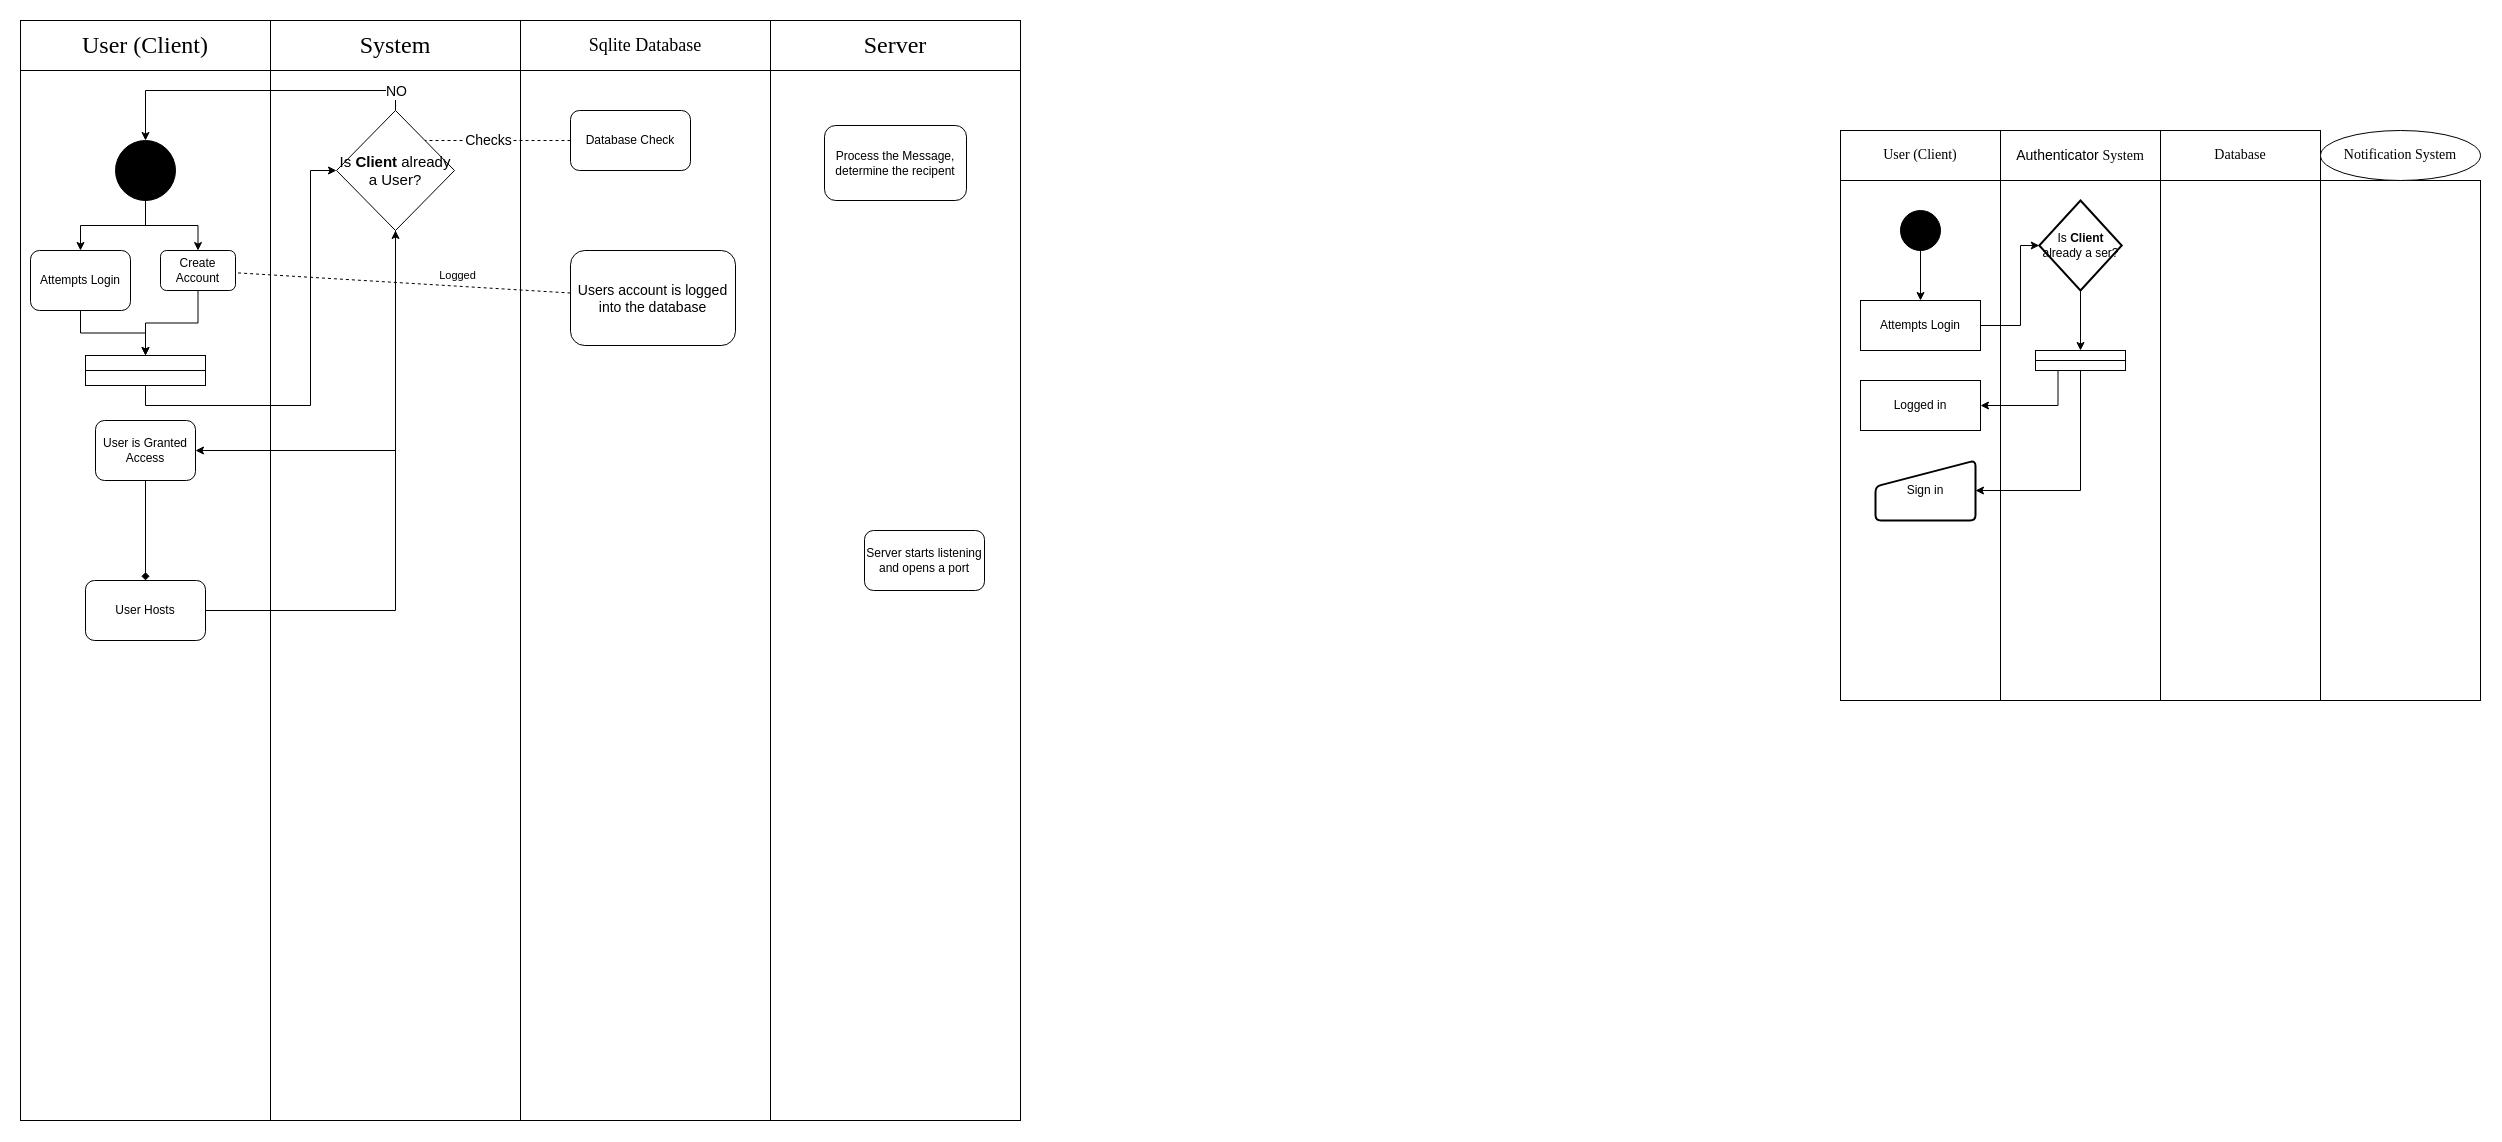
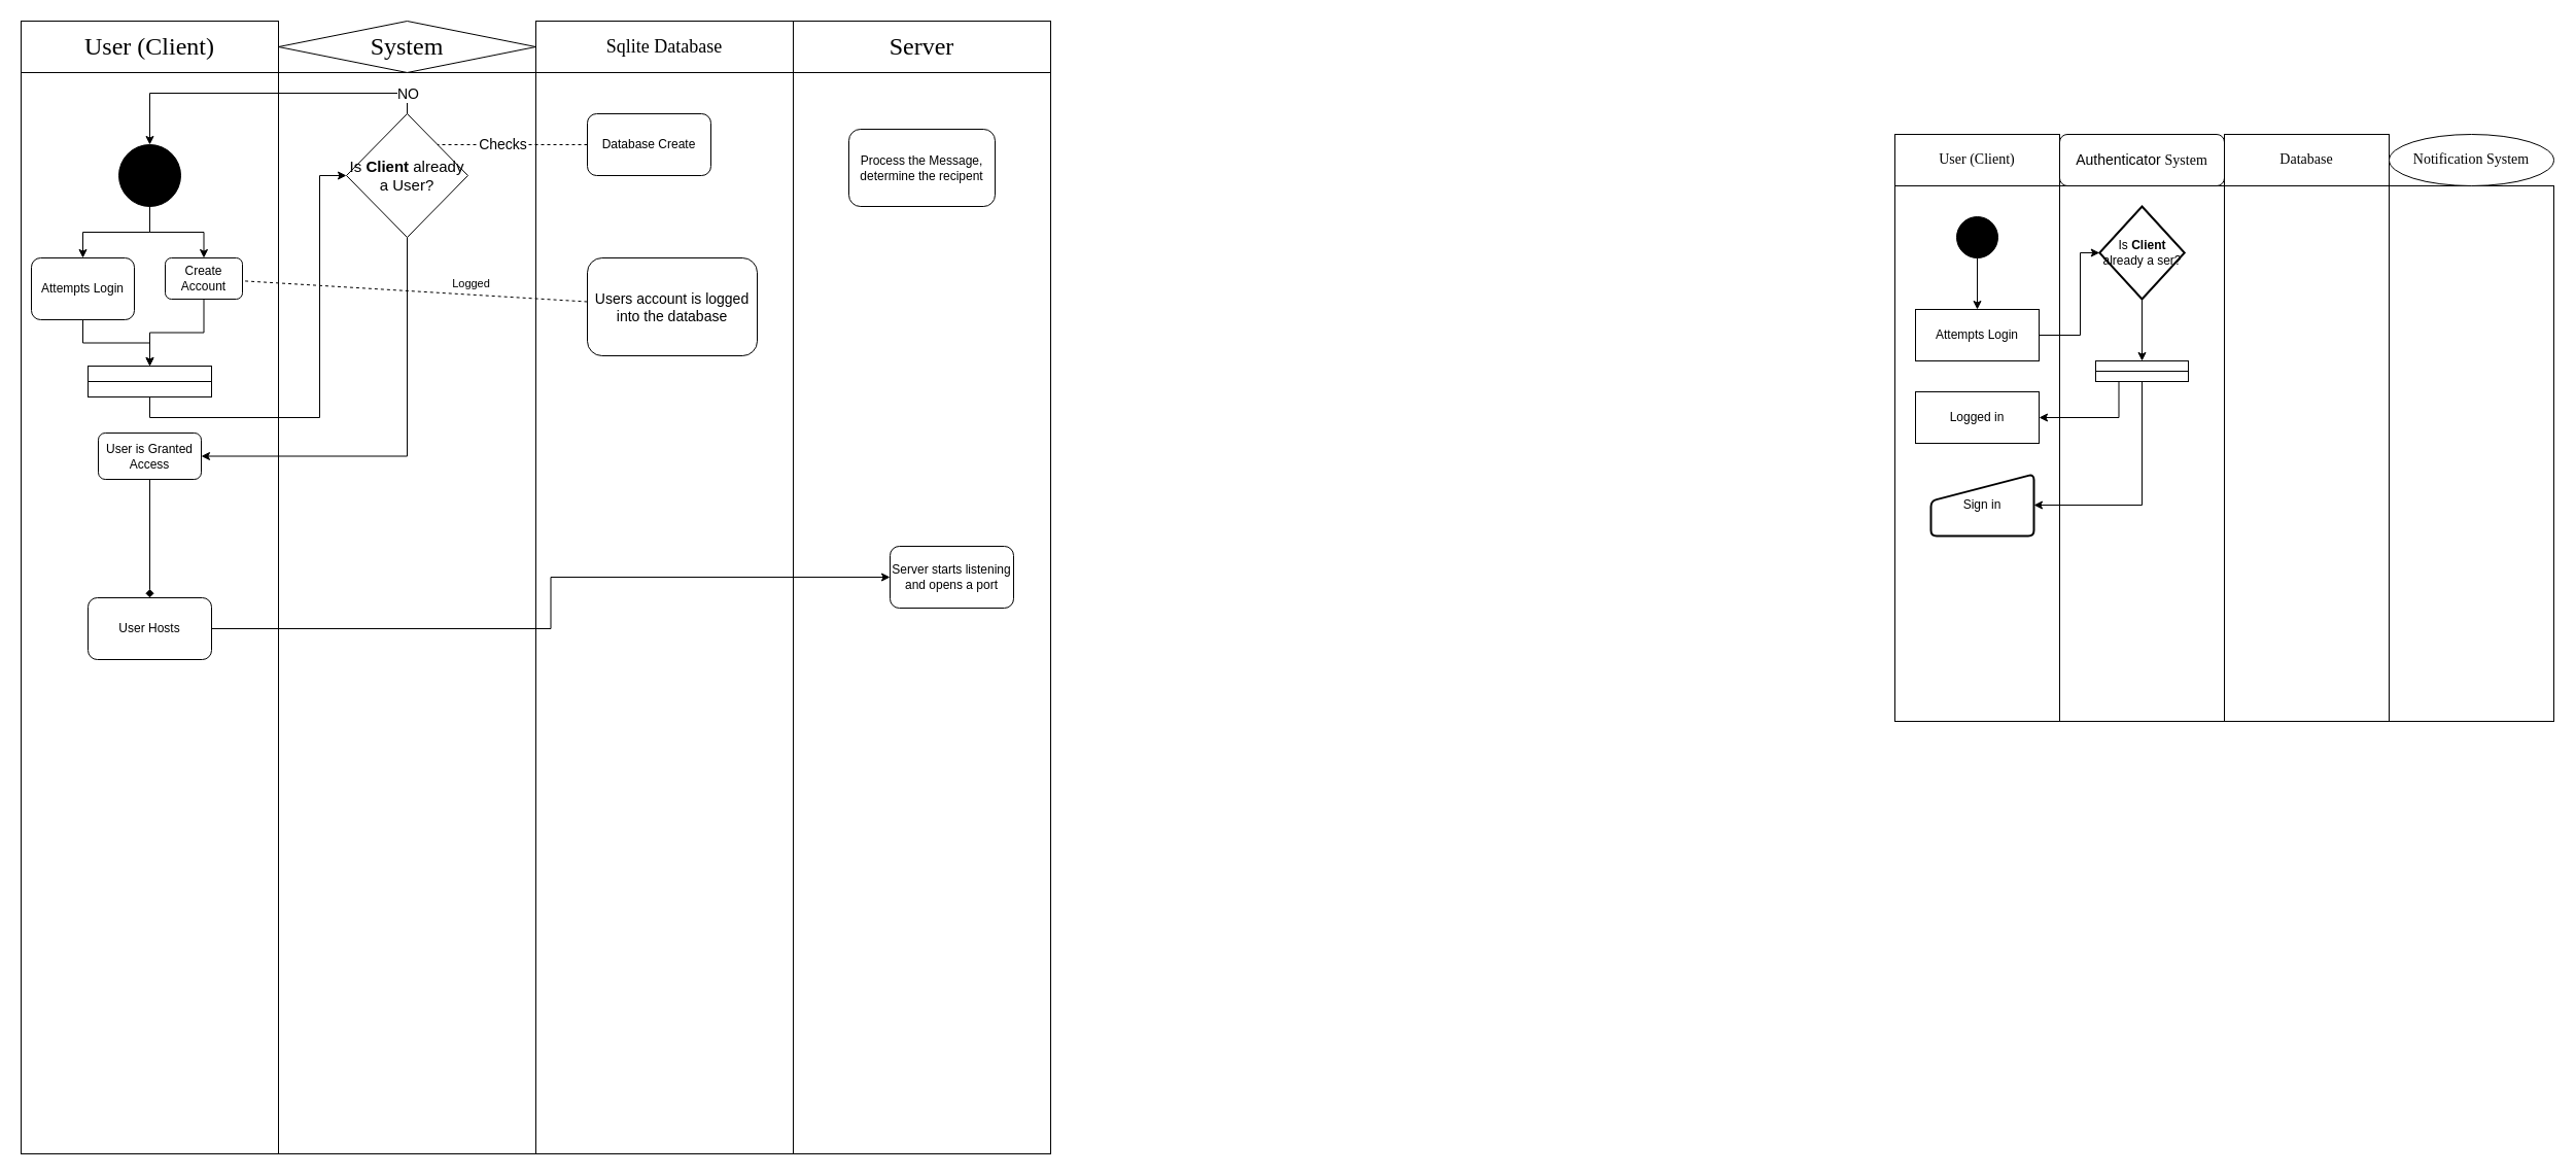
- <mxCell id="25" value="&lt;font style=&quot;font-size: 24px;&quot; face=&quot;Verdana&quot;&gt;System&lt;/font&gt;" style="rounded=0;whiteSpace=wrap;html=1;" vertex="1" parent="1"><mxGeometry x="270" width="250" height="50" as="geometry" y="20" /></mxCell>
+ <mxCell id="25" value="&lt;font style=&quot;font-size: 24px;&quot; face=&quot;Verdana&quot;&gt;System&lt;/font&gt;" style="rhombus;whiteSpace=wrap;html=1;" vertex="1" parent="1"><mxGeometry x="270" width="250" height="50" as="geometry" y="20" /></mxCell>
- <mxCell id="38" value="Database Check" style="rounded=1;whiteSpace=wrap;html=1;" vertex="1" parent="1"><mxGeometry x="570" y="110" width="120" height="60" as="geometry" /></mxCell>
+ <mxCell id="38" value="Database Create" style="rounded=1;whiteSpace=wrap;html=1;" vertex="1" parent="1"><mxGeometry x="570" y="110" width="120" height="60" as="geometry" /></mxCell>
- <mxCell id="5" value="&lt;font style=&quot;font-size: 14px;&quot;&gt;Authenticator&lt;/font&gt;&lt;font style=&quot;font-size: 14px;&quot;&gt; &lt;font face=&quot;Verdana&quot;&gt;System&lt;/font&gt;&lt;/font&gt;" style="rounded=0;whiteSpace=wrap;html=1;" vertex="1" parent="1"><mxGeometry x="2000" y="130" width="160" height="50" as="geometry" /></mxCell>
+ <mxCell id="5" value="&lt;font style=&quot;font-size: 14px;&quot;&gt;Authenticator&lt;/font&gt;&lt;font style=&quot;font-size: 14px;&quot;&gt; &lt;font face=&quot;Verdana&quot;&gt;System&lt;/font&gt;&lt;/font&gt;" style="whiteSpace=wrap;html=1;rounded=1;" vertex="1" parent="1"><mxGeometry x="2000" y="130" width="160" height="50" as="geometry" /></mxCell>
- <mxCell id="44" value="User is Granted Access" style="rounded=1;whiteSpace=wrap;html=1;" vertex="1" parent="1"><mxGeometry x="95" y="420" width="100" height="60" as="geometry" /></mxCell>
+ <mxCell id="44" value="User is Granted Access" style="rounded=1;whiteSpace=wrap;html=1;" vertex="1" parent="1"><mxGeometry x="95" y="420" width="100" height="45" as="geometry" /></mxCell>
- <mxCell id="50" style="edgeStyle=orthogonalEdgeStyle;rounded=0;orthogonalLoop=1;jettySize=auto;html=1;" edge="1" parent="1" source="51" target="37"><mxGeometry relative="1" as="geometry" /></mxCell>
+ <mxCell id="50" style="edgeStyle=orthogonalEdgeStyle;rounded=0;orthogonalLoop=1;jettySize=auto;html=1;" edge="1" parent="1" source="51" target="52"><mxGeometry relative="1" as="geometry" /></mxCell>
